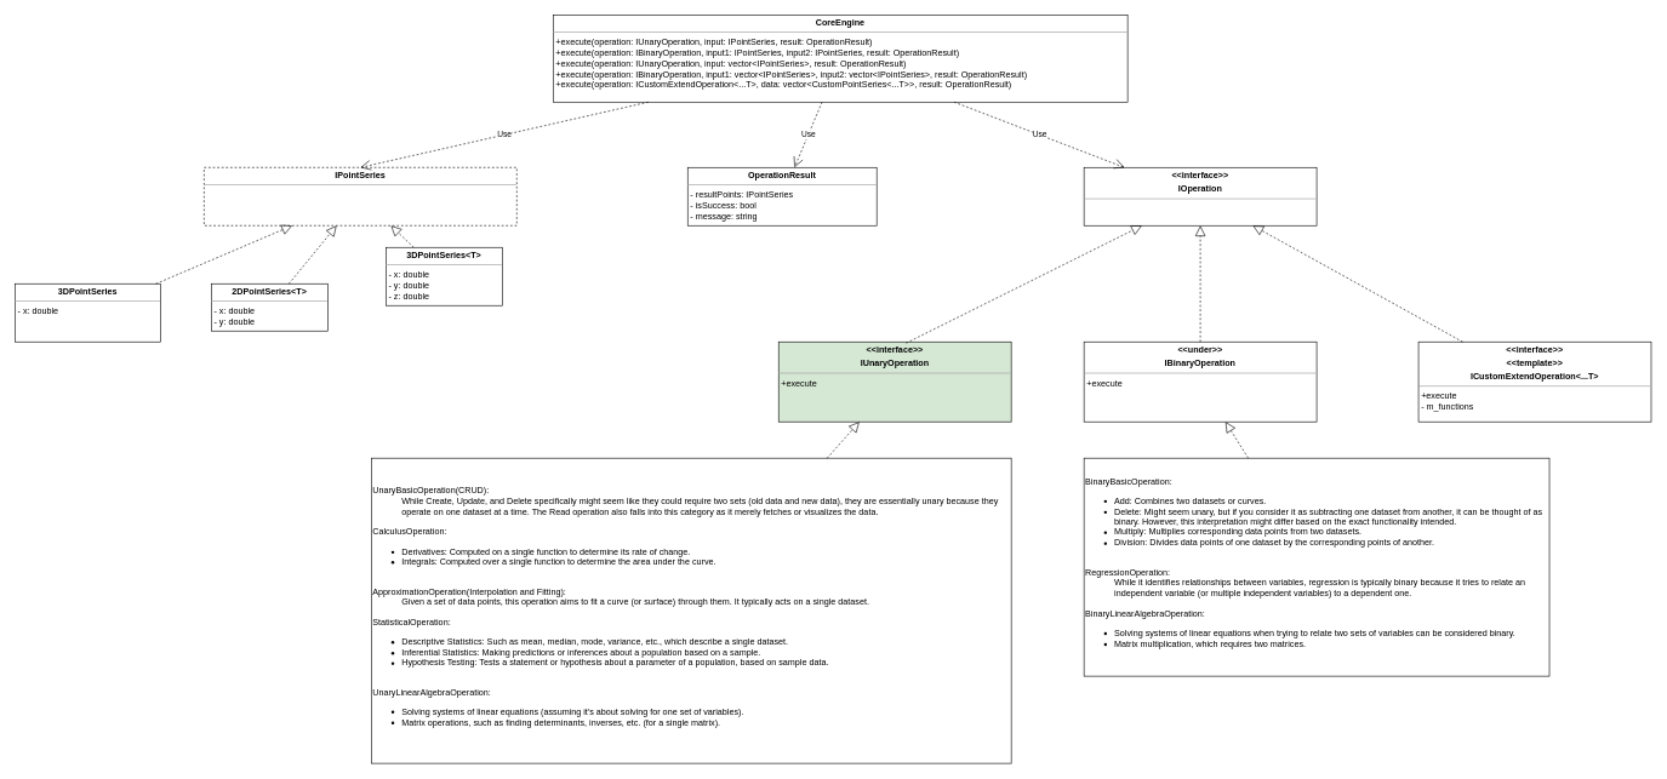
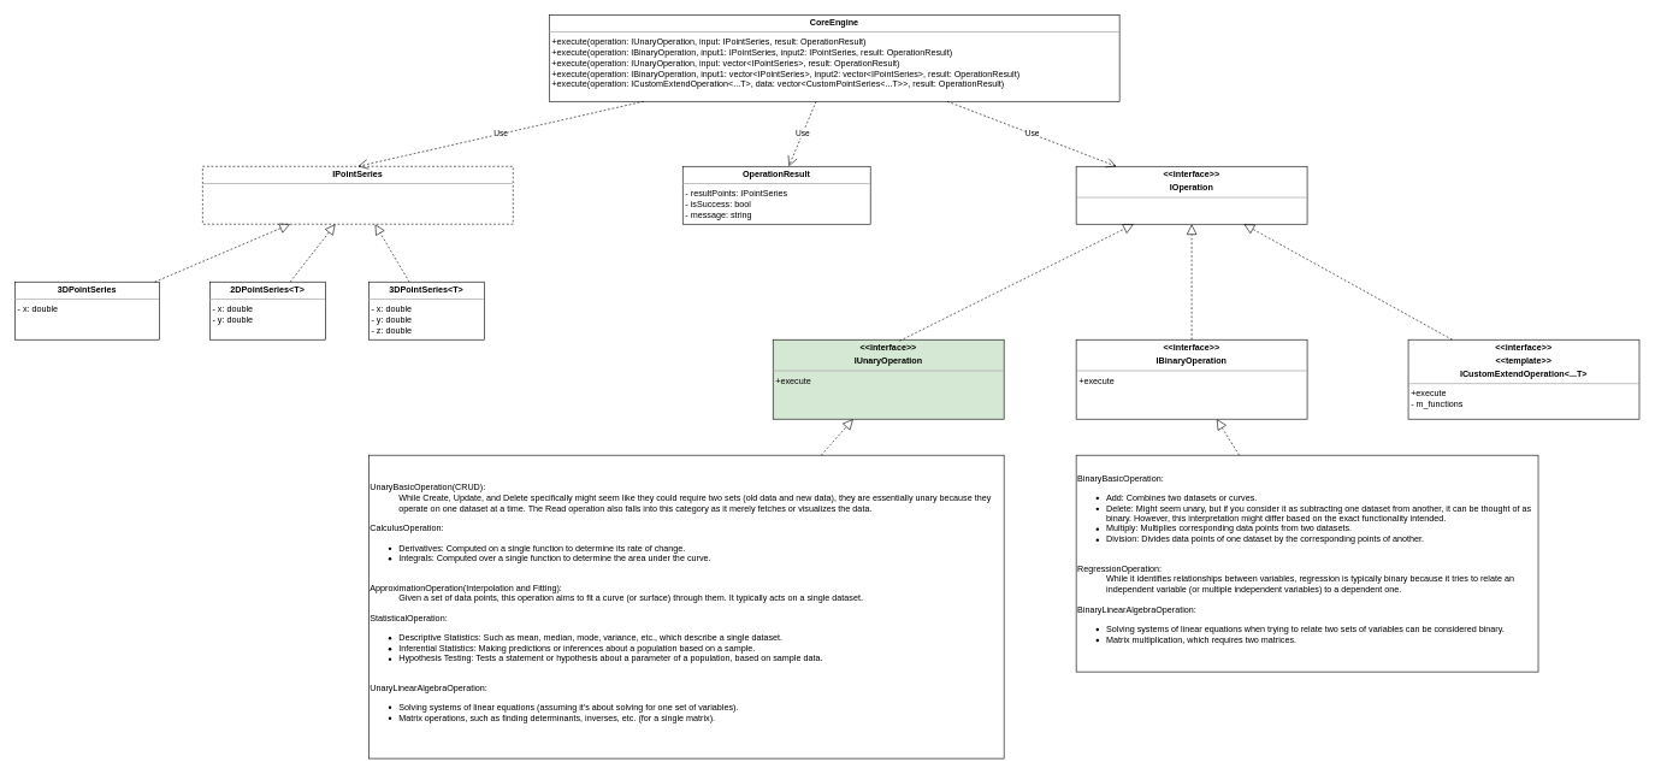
- <mxCell id="22" value="&lt;p style=&quot;margin: 0px ; margin-top: 4px ; text-align: center&quot;&gt;&lt;span&gt;&lt;b&gt;3DPointSeries&lt;/b&gt;&lt;/span&gt;&lt;b&gt;&amp;lt;T&amp;gt;&lt;/b&gt;&lt;br&gt;&lt;/p&gt;&lt;hr size=&quot;1&quot;&gt;&lt;p style=&quot;margin-top: 0px ; margin-bottom: 0px ; margin-left: 4px&quot;&gt;- x: double&lt;br&gt;&lt;/p&gt;&lt;p style=&quot;margin-top: 0px ; margin-bottom: 0px ; margin-left: 4px&quot;&gt;- y: double&lt;/p&gt;&lt;p style=&quot;margin-top: 0px ; margin-bottom: 0px ; margin-left: 4px&quot;&gt;- z: double&lt;/p&gt;&lt;p style=&quot;margin: 0px ; margin-left: 4px&quot;&gt;&lt;br&gt;&lt;/p&gt;" style="verticalAlign=top;align=left;overflow=fill;fontSize=12;fontFamily=Helvetica;html=1;" vertex="1" parent="2"><mxGeometry x="510" y="320" width="160" height="80" as="geometry" /></mxCell>
+ <mxCell id="22" value="&lt;p style=&quot;margin: 0px ; margin-top: 4px ; text-align: center&quot;&gt;&lt;span&gt;&lt;b&gt;3DPointSeries&lt;/b&gt;&lt;/span&gt;&lt;b&gt;&amp;lt;T&amp;gt;&lt;/b&gt;&lt;br&gt;&lt;/p&gt;&lt;hr size=&quot;1&quot;&gt;&lt;p style=&quot;margin-top: 0px ; margin-bottom: 0px ; margin-left: 4px&quot;&gt;- x: double&lt;br&gt;&lt;/p&gt;&lt;p style=&quot;margin-top: 0px ; margin-bottom: 0px ; margin-left: 4px&quot;&gt;- y: double&lt;/p&gt;&lt;p style=&quot;margin-top: 0px ; margin-bottom: 0px ; margin-left: 4px&quot;&gt;- z: double&lt;/p&gt;&lt;p style=&quot;margin: 0px ; margin-left: 4px&quot;&gt;&lt;br&gt;&lt;/p&gt;" style="verticalAlign=top;align=left;overflow=fill;fontSize=12;fontFamily=Helvetica;html=1;" vertex="1" parent="2"><mxGeometry x="490" y="370" width="160" height="80" as="geometry" /></mxCell>
- <mxCell id="20" value="&lt;p style=&quot;margin: 0px ; margin-top: 4px ; text-align: center&quot;&gt;&lt;span&gt;&lt;b&gt;2DPointSeries&lt;/b&gt;&lt;/span&gt;&lt;b&gt;&amp;lt;T&amp;gt;&lt;/b&gt;&lt;br&gt;&lt;/p&gt;&lt;hr size=&quot;1&quot;&gt;&lt;p style=&quot;margin: 0px ; margin-left: 4px&quot;&gt;- x: double&lt;br&gt;&lt;/p&gt;&lt;p style=&quot;margin: 0px ; margin-left: 4px&quot;&gt;- y: double&lt;/p&gt;&lt;br&gt;&lt;br&gt;&lt;p style=&quot;margin: 0px ; margin-left: 4px&quot;&gt;&lt;br&gt;&lt;/p&gt;" style="verticalAlign=top;align=left;overflow=fill;fontSize=12;fontFamily=Helvetica;html=1;" vertex="1" parent="2"><mxGeometry x="270" y="370" width="160" height="65" as="geometry" /></mxCell>
+ <mxCell id="20" value="&lt;p style=&quot;margin: 0px ; margin-top: 4px ; text-align: center&quot;&gt;&lt;span&gt;&lt;b&gt;2DPointSeries&lt;/b&gt;&lt;/span&gt;&lt;b&gt;&amp;lt;T&amp;gt;&lt;/b&gt;&lt;br&gt;&lt;/p&gt;&lt;hr size=&quot;1&quot;&gt;&lt;p style=&quot;margin: 0px ; margin-left: 4px&quot;&gt;- x: double&lt;br&gt;&lt;/p&gt;&lt;p style=&quot;margin: 0px ; margin-left: 4px&quot;&gt;- y: double&lt;/p&gt;&lt;br&gt;&lt;br&gt;&lt;p style=&quot;margin: 0px ; margin-left: 4px&quot;&gt;&lt;br&gt;&lt;/p&gt;" style="verticalAlign=top;align=left;overflow=fill;fontSize=12;fontFamily=Helvetica;html=1;" vertex="1" parent="2"><mxGeometry x="270" y="370" width="160" height="80" as="geometry" /></mxCell>
- <mxCell id="7" value="&lt;p style=&quot;margin: 0px ; margin-top: 4px ; text-align: center&quot;&gt;&lt;b&gt;&amp;lt;&amp;lt;under&amp;gt;&amp;gt;&lt;/b&gt;&lt;/p&gt;&lt;p style=&quot;margin: 0px ; margin-top: 4px ; text-align: center&quot;&gt;&lt;b&gt;IBinaryOperation&lt;/b&gt;&lt;br&gt;&lt;/p&gt;&lt;hr size=&quot;1&quot;&gt;&lt;p style=&quot;margin: 0px ; margin-left: 4px&quot;&gt;+execute&lt;br&gt;&lt;/p&gt;&lt;p style=&quot;margin: 0px ; margin-left: 4px&quot;&gt;&lt;br&gt;&lt;/p&gt;" style="verticalAlign=top;align=left;overflow=fill;fontSize=12;fontFamily=Helvetica;html=1;" vertex="1" parent="2"><mxGeometry x="1470" y="450" width="320" height="110" as="geometry" /></mxCell>
+ <mxCell id="7" value="&lt;p style=&quot;margin: 0px ; margin-top: 4px ; text-align: center&quot;&gt;&lt;b&gt;&amp;lt;&amp;lt;interface&amp;gt;&amp;gt;&lt;/b&gt;&lt;/p&gt;&lt;p style=&quot;margin: 0px ; margin-top: 4px ; text-align: center&quot;&gt;&lt;b&gt;IBinaryOperation&lt;/b&gt;&lt;br&gt;&lt;/p&gt;&lt;hr size=&quot;1&quot;&gt;&lt;p style=&quot;margin: 0px ; margin-left: 4px&quot;&gt;+execute&lt;br&gt;&lt;/p&gt;&lt;p style=&quot;margin: 0px ; margin-left: 4px&quot;&gt;&lt;br&gt;&lt;/p&gt;" style="verticalAlign=top;align=left;overflow=fill;fontSize=12;fontFamily=Helvetica;html=1;" vertex="1" parent="2"><mxGeometry x="1470" y="450" width="320" height="110" as="geometry" /></mxCell>
